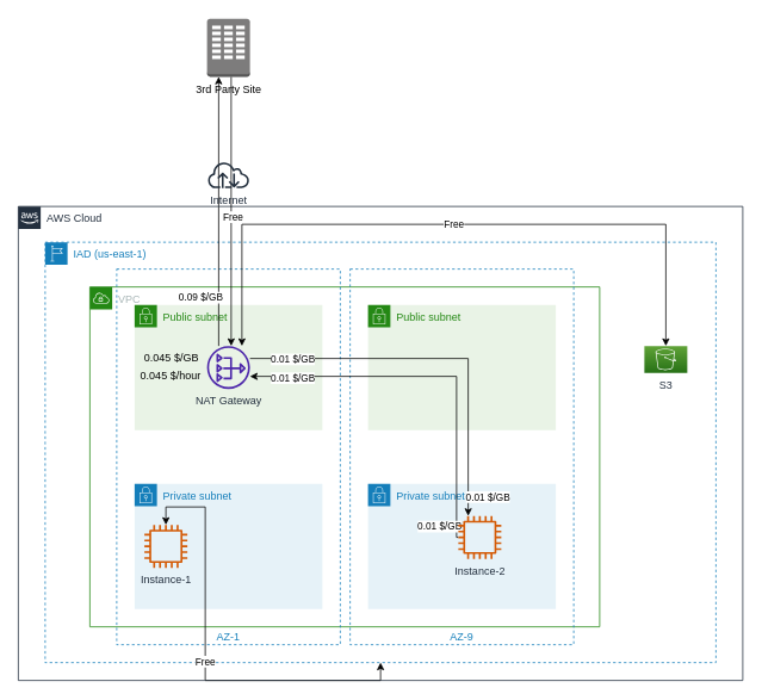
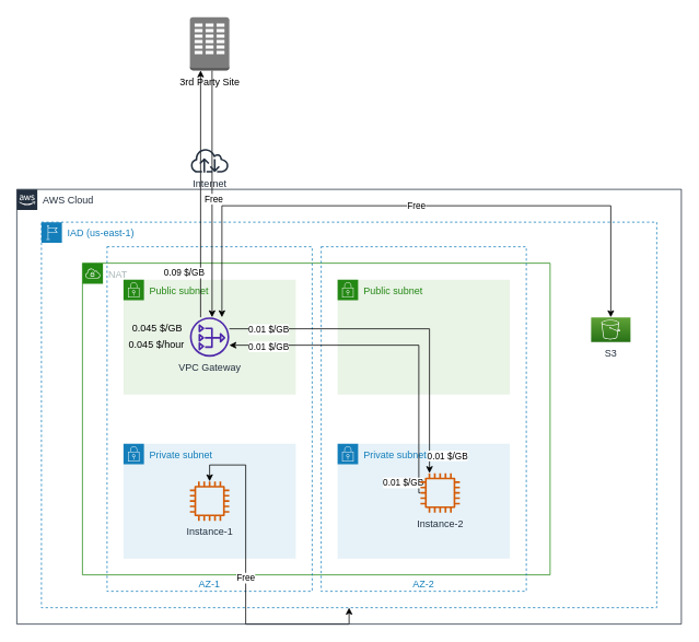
- <mxCell id="3" value="VPC" style="points=[[0,0],[0.25,0],[0.5,0],[0.75,0],[1,0],[1,0.25],[1,0.5],[1,0.75],[1,1],[0.75,1],[0.5,1],[0.25,1],[0,1],[0,0.75],[0,0.5],[0,0.25]];outlineConnect=0;gradientColor=none;html=1;whiteSpace=wrap;fontSize=12;fontStyle=0;container=1;pointerEvents=0;collapsible=0;recursiveResize=0;shape=mxgraph.aws4.group;grIcon=mxgraph.aws4.group_vpc;strokeColor=#248814;fillColor=none;verticalAlign=top;align=left;spacingLeft=30;fontColor=#AAB7B8;dashed=0;" parent="1" vertex="1"><mxGeometry x="100" y="320" width="570" height="380" as="geometry" /></mxCell>
+ <mxCell id="3" value="NAT" style="points=[[0,0],[0.25,0],[0.5,0],[0.75,0],[1,0],[1,0.25],[1,0.5],[1,0.75],[1,1],[0.75,1],[0.5,1],[0.25,1],[0,1],[0,0.75],[0,0.5],[0,0.25]];outlineConnect=0;gradientColor=none;html=1;whiteSpace=wrap;fontSize=12;fontStyle=0;container=1;pointerEvents=0;collapsible=0;recursiveResize=0;shape=mxgraph.aws4.group;grIcon=mxgraph.aws4.group_vpc;strokeColor=#248814;fillColor=none;verticalAlign=top;align=left;spacingLeft=30;fontColor=#AAB7B8;dashed=0;" parent="1" vertex="1"><mxGeometry x="100" y="320" width="570" height="380" as="geometry" /></mxCell>
- <mxCell id="10" value="NAT Gateway" style="sketch=0;outlineConnect=0;fontColor=#232F3E;gradientColor=none;fillColor=#4D27AA;strokeColor=none;dashed=0;verticalLabelPosition=bottom;verticalAlign=top;align=center;html=1;fontSize=12;fontStyle=0;aspect=fixed;pointerEvents=1;shape=mxgraph.aws4.nat_gateway;" parent="1" vertex="1"><mxGeometry x="231" y="386" width="48" height="48" as="geometry" /></mxCell>
+ <mxCell id="10" value="VPC Gateway" style="sketch=0;outlineConnect=0;fontColor=#232F3E;gradientColor=none;fillColor=#4D27AA;strokeColor=none;dashed=0;verticalLabelPosition=bottom;verticalAlign=top;align=center;html=1;fontSize=12;fontStyle=0;aspect=fixed;pointerEvents=1;shape=mxgraph.aws4.nat_gateway;" parent="1" vertex="1"><mxGeometry x="231" y="386" width="48" height="48" as="geometry" /></mxCell>
- <mxCell id="13" value="Instance-1" style="sketch=0;outlineConnect=0;fontColor=#232F3E;gradientColor=none;fillColor=#D45B07;strokeColor=none;dashed=0;verticalLabelPosition=bottom;verticalAlign=top;align=center;html=1;fontSize=12;fontStyle=0;aspect=fixed;pointerEvents=1;shape=mxgraph.aws4.instance2;" parent="1" vertex="1"><mxGeometry x="161" y="586" width="48" height="48" as="geometry" /></mxCell>
+ <mxCell id="13" value="Instance-1" style="sketch=0;outlineConnect=0;fontColor=#232F3E;gradientColor=none;fillColor=#D45B07;strokeColor=none;dashed=0;verticalLabelPosition=bottom;verticalAlign=top;align=center;html=1;fontSize=12;fontStyle=0;aspect=fixed;pointerEvents=1;shape=mxgraph.aws4.instance2;" parent="1" vertex="1"><mxGeometry x="231" y="586" width="48" height="48" as="geometry" /></mxCell>
- <mxCell id="5" value="AZ-9" style="fillColor=none;strokeColor=#147EBA;dashed=1;verticalAlign=bottom;fontStyle=0;fontColor=#147EBA;" parent="1" vertex="1"><mxGeometry x="391" y="300" width="250" height="420" as="geometry" /></mxCell>
+ <mxCell id="5" value="AZ-2" style="fillColor=none;strokeColor=#147EBA;dashed=1;verticalAlign=bottom;fontStyle=0;fontColor=#147EBA;" parent="1" vertex="1"><mxGeometry x="391" y="300" width="250" height="420" as="geometry" /></mxCell>
